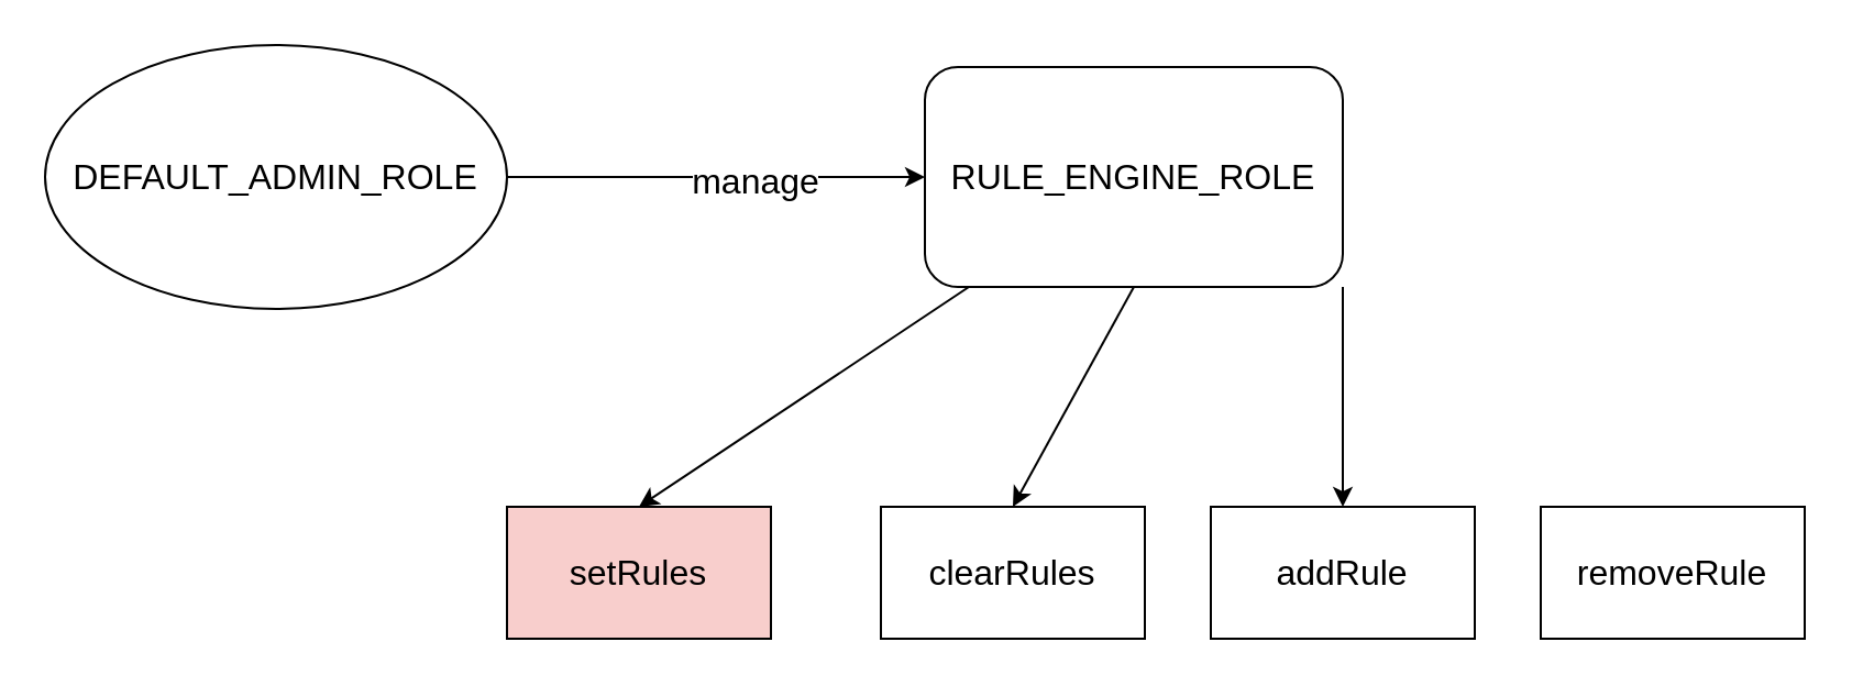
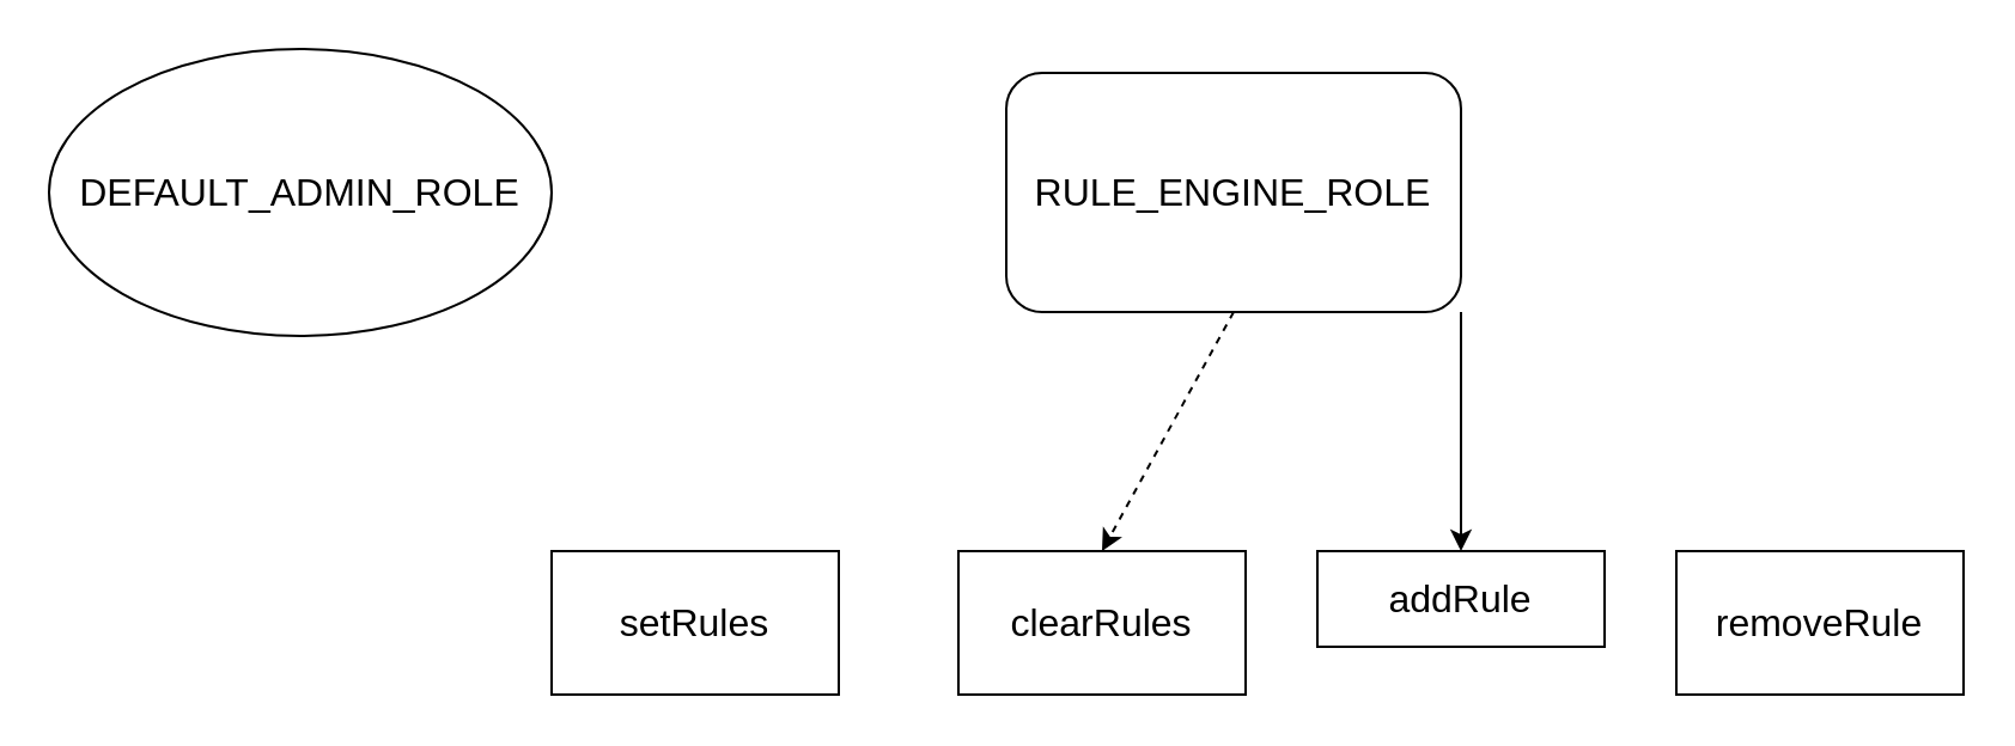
- <mxCell id="11" value="" style="endArrow=classic;html=1;rounded=0;fontSize=16;exitX=1;exitY=0.5;exitDx=0;exitDy=0;entryX=0;entryY=0.5;entryDx=0;entryDy=0;" parent="1" source="2" target="3" edge="1"><mxGeometry width="50" height="50" relative="1" as="geometry"><mxPoint x="280" y="130" as="sourcePoint" /><mxPoint x="330" y="80" as="targetPoint" /></mxGeometry></mxCell>
- <mxCell id="12" value="manage" style="edgeLabel;html=1;align=center;verticalAlign=middle;resizable=0;points=[];fontSize=16;" parent="11" vertex="1" connectable="0"><mxGeometry x="0.179" relative="1" as="geometry"><mxPoint y="1" as="offset" /></mxGeometry></mxCell>
- <mxCell id="8" value="" style="endArrow=classic;html=1;rounded=0;entryX=0.5;entryY=0;entryDx=0;entryDy=0;fontSize=16;" parent="1" source="3" target="4" edge="1"><mxGeometry width="50" height="50" relative="1" as="geometry"><mxPoint x="340" y="180" as="sourcePoint" /><mxPoint x="390" y="130" as="targetPoint" /></mxGeometry></mxCell>
- <mxCell id="9" value="" style="endArrow=classic;html=1;rounded=0;fontSize=16;exitX=0.5;exitY=1;exitDx=0;exitDy=0;entryX=0.5;entryY=0;entryDx=0;entryDy=0;" parent="1" source="3" target="5" edge="1"><mxGeometry width="50" height="50" relative="1" as="geometry"><mxPoint x="640" y="180" as="sourcePoint" /><mxPoint x="690" y="130" as="targetPoint" /></mxGeometry></mxCell>
+ <mxCell id="9" value="" style="endArrow=classic;html=1;rounded=0;fontSize=16;exitX=0.5;exitY=1;exitDx=0;exitDy=0;entryX=0.5;entryY=0;entryDx=0;entryDy=0;dashed=1;" parent="1" source="3" target="5" edge="1"><mxGeometry width="50" height="50" relative="1" as="geometry"><mxPoint x="640" y="180" as="sourcePoint" /><mxPoint x="690" y="130" as="targetPoint" /></mxGeometry></mxCell>
- <mxCell id="4" value="setRules" style="rounded=0;whiteSpace=wrap;html=1;fontSize=16;fillColor=#f8cecc;" parent="1" vertex="1"><mxGeometry x="230" y="230" width="120" height="60" as="geometry" /></mxCell>
+ <mxCell id="4" value="setRules" style="rounded=0;whiteSpace=wrap;html=1;fontSize=16;" parent="1" vertex="1"><mxGeometry x="230" y="230" width="120" height="60" as="geometry" /></mxCell>
- <mxCell id="6" value="addRule" style="rounded=0;whiteSpace=wrap;html=1;fontSize=16;" parent="1" vertex="1"><mxGeometry x="550" y="230" width="120" height="60" as="geometry" /></mxCell>
+ <mxCell id="6" value="addRule" style="rounded=0;whiteSpace=wrap;html=1;fontSize=16;" parent="1" vertex="1"><mxGeometry x="550" y="230" width="120" height="40" as="geometry" /></mxCell>
